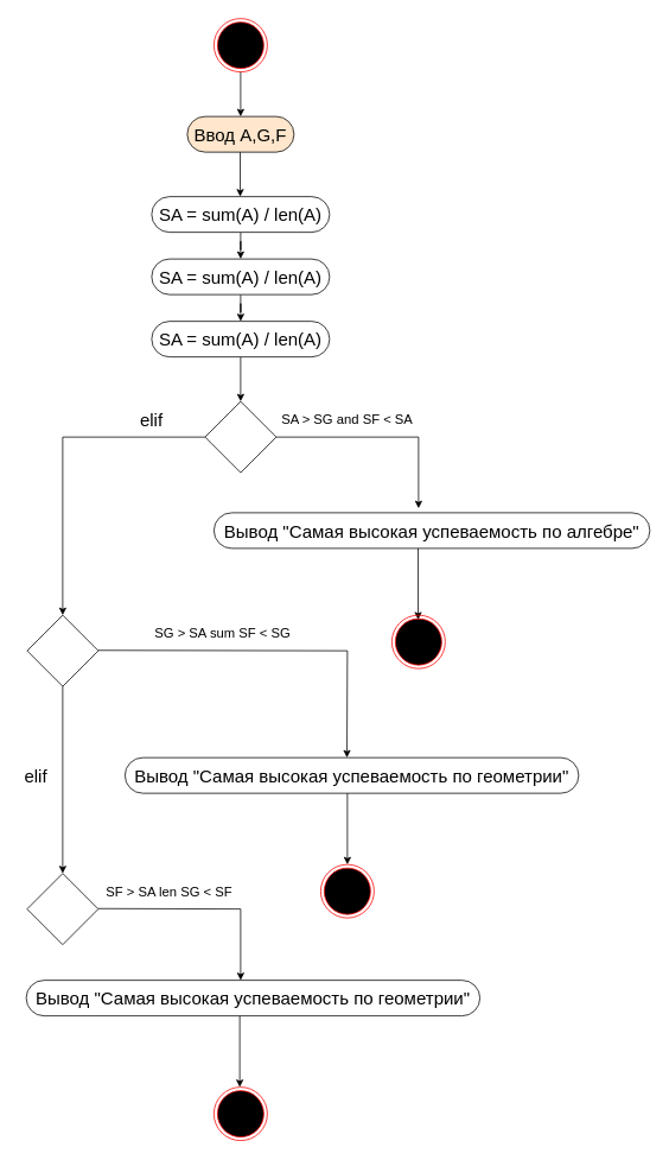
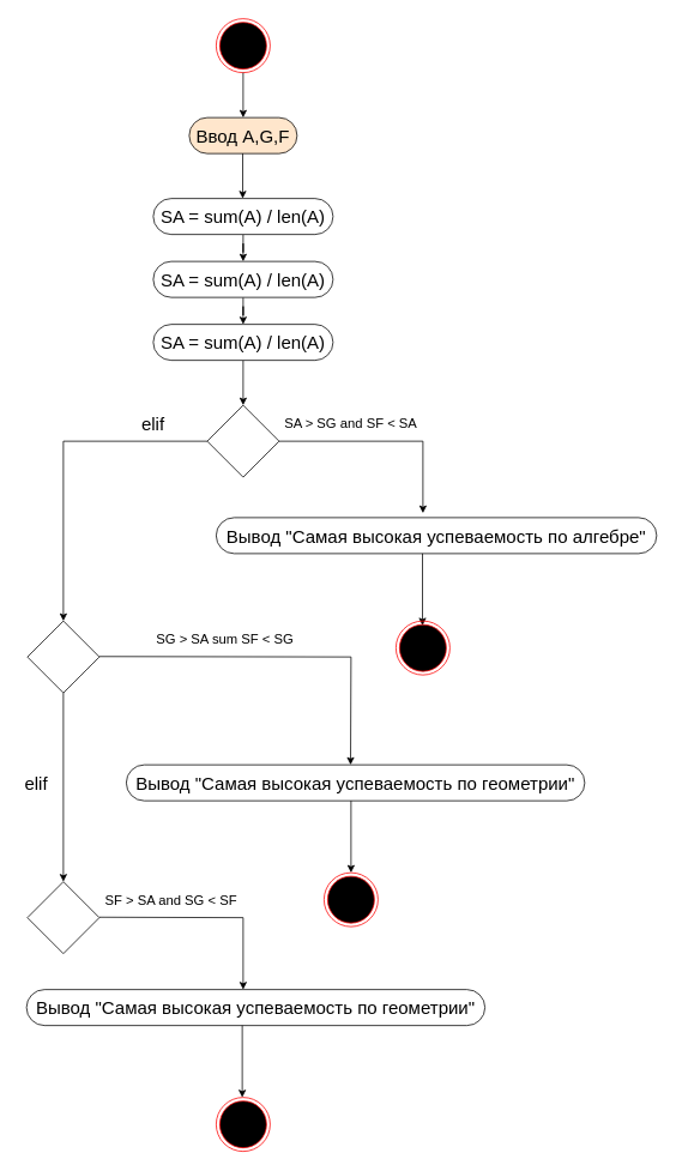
- <mxCell id="27" value="SF &amp;gt; SA len SG &amp;lt; SF" style="text;html=1;strokeColor=none;fillColor=none;align=center;verticalAlign=middle;whiteSpace=wrap;rounded=0;fontSize=15;" vertex="1" parent="1"><mxGeometry x="110" y="990" width="160" height="20" as="geometry" /></mxCell>
+ <mxCell id="27" value="SF &amp;gt; SA and SG &amp;lt; SF" style="text;html=1;strokeColor=none;fillColor=none;align=center;verticalAlign=middle;whiteSpace=wrap;rounded=0;fontSize=15;" vertex="1" parent="1"><mxGeometry x="110" y="990" width="160" height="20" as="geometry" /></mxCell>
